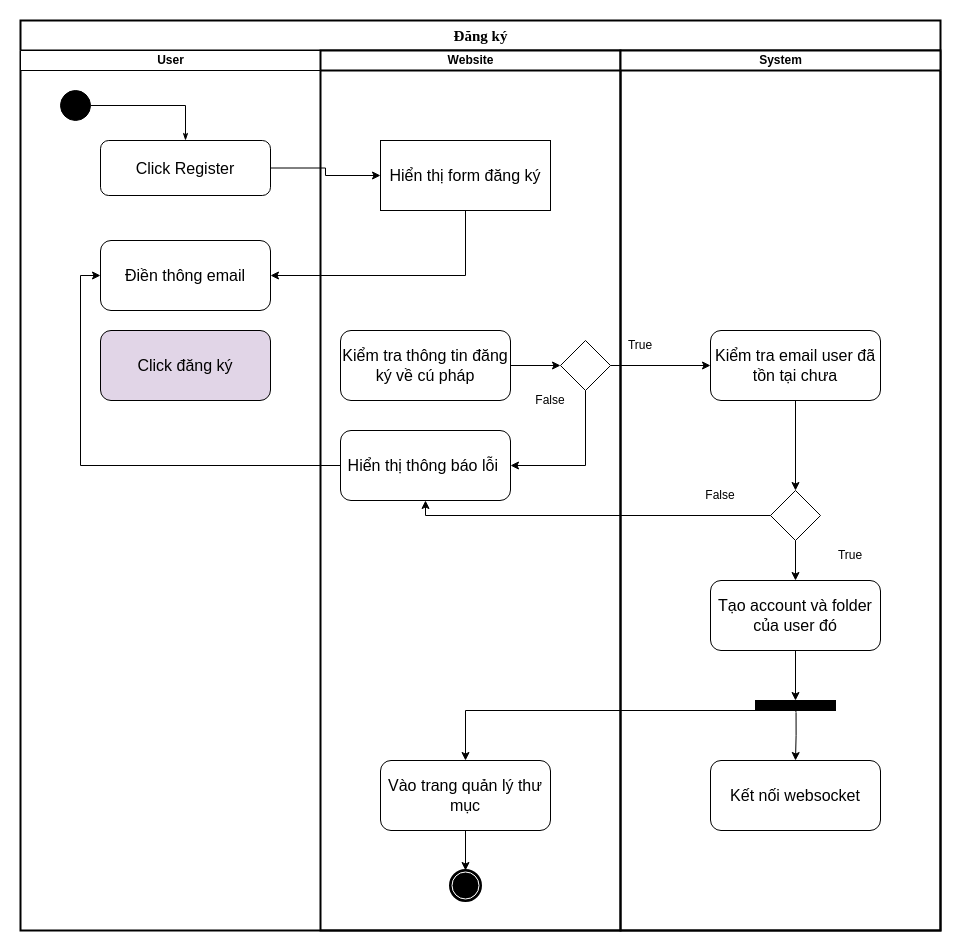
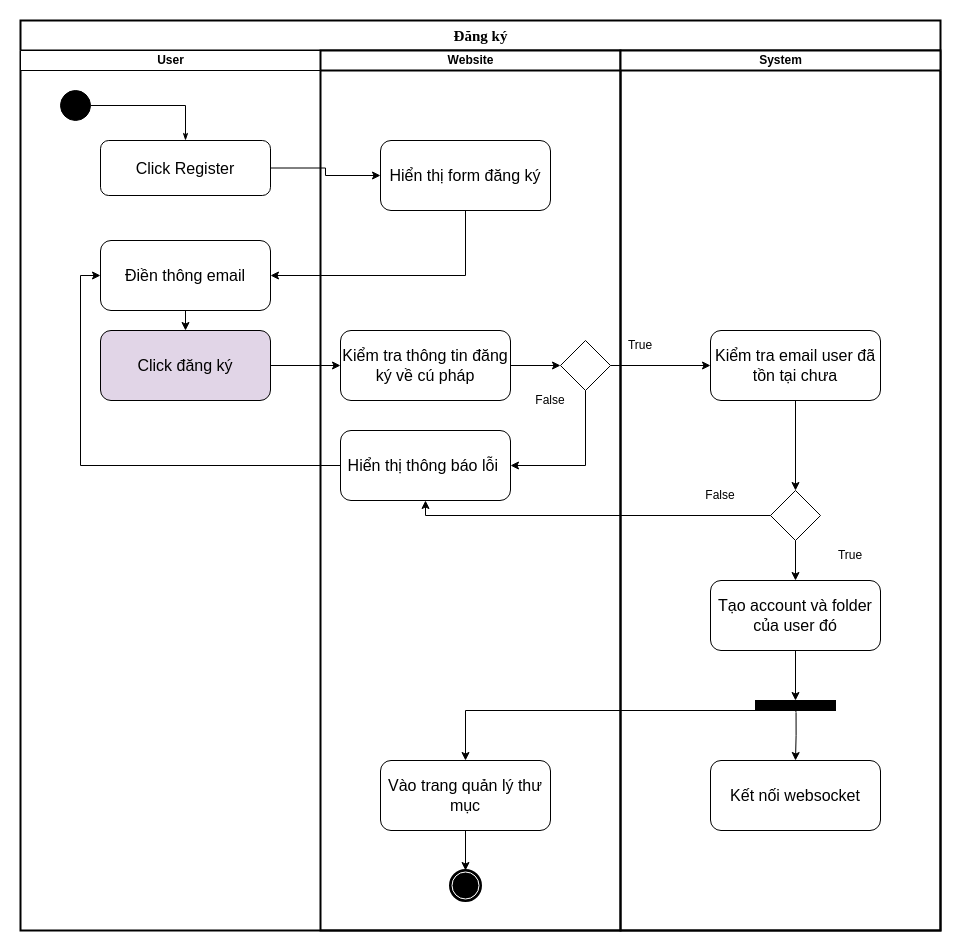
- <mxCell id="16" value="Hiển thị form đăng ký" style="whiteSpace=wrap;html=1;fontSize=16;rounded=0;" parent="15" vertex="1"><mxGeometry x="60" y="90" width="170" height="70" as="geometry" /></mxCell>
+ <mxCell id="16" value="Hiển thị form đăng ký" style="rounded=1;whiteSpace=wrap;html=1;fontSize=16;" parent="15" vertex="1"><mxGeometry x="60" y="90" width="170" height="70" as="geometry" /></mxCell>
+ <mxCell id="8" value="" style="edgeStyle=orthogonalEdgeStyle;rounded=0;orthogonalLoop=1;jettySize=auto;html=1;fontSize=12;exitX=0.5;exitY=1;exitDx=0;exitDy=0;entryX=0.5;entryY=0;entryDx=0;entryDy=0;" parent="3" source="6" target="7" edge="1"><mxGeometry relative="1" as="geometry"><mxPoint x="360" y="180" as="sourcePoint" /><mxPoint x="210" y="260" as="targetPoint" /></mxGeometry></mxCell>
+ <mxCell id="12" value="" style="edgeStyle=orthogonalEdgeStyle;rounded=0;orthogonalLoop=1;jettySize=auto;html=1;fontSize=12;" parent="2" source="7" target="18" edge="1"><mxGeometry relative="1" as="geometry" /></mxCell>
